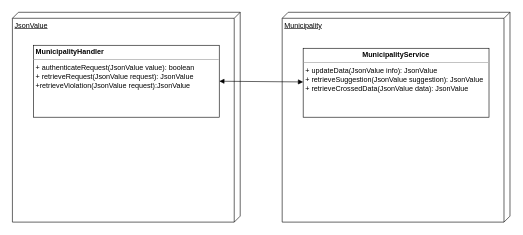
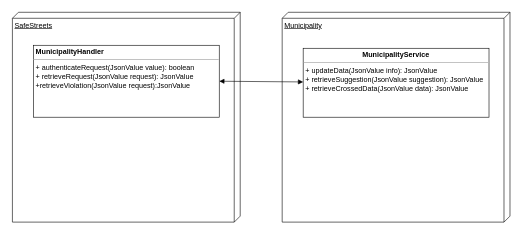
- <mxCell id="2" value="JsonValue" style="verticalAlign=top;align=left;spacingTop=8;spacingLeft=2;spacingRight=12;shape=cube;size=10;direction=south;fontStyle=4;html=1;" vertex="1" parent="1"><mxGeometry x="20" y="20" width="380" height="350" as="geometry" /></mxCell>
+ <mxCell id="2" value="SafeStreets" style="verticalAlign=top;align=left;spacingTop=8;spacingLeft=2;spacingRight=12;shape=cube;size=10;direction=south;fontStyle=4;html=1;" vertex="1" parent="1"><mxGeometry x="20" y="20" width="380" height="350" as="geometry" /></mxCell>
